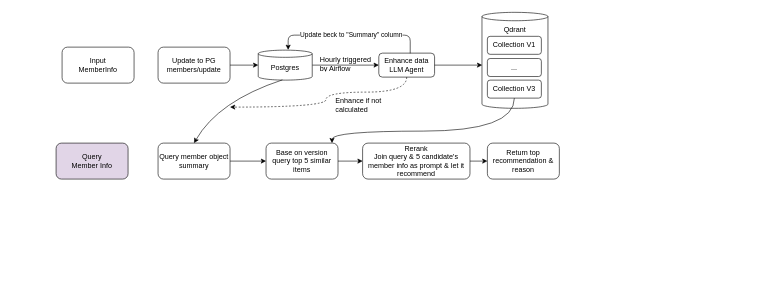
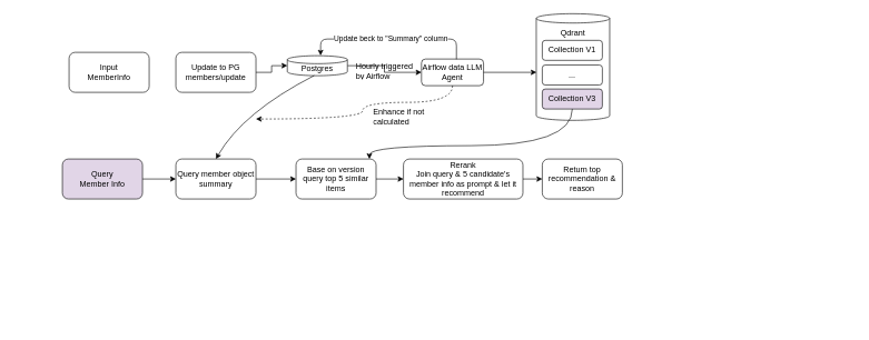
- <mxCell id="8" value="Postgres" style="shape=cylinder3;whiteSpace=wrap;html=1;boundedLbl=1;backgroundOutline=1;size=6;" vertex="1" parent="1"><mxGeometry x="430" y="83" width="90" height="50" as="geometry" /></mxCell>
+ <mxCell id="8" value="Postgres" style="shape=cylinder3;whiteSpace=wrap;html=1;boundedLbl=1;backgroundOutline=1;size=6;" vertex="1" parent="1"><mxGeometry x="430" y="83" width="90" height="30" as="geometry" /></mxCell>
- <mxCell id="21" value="Enhance data LLM Agent" style="rounded=1;whiteSpace=wrap;html=1;" vertex="1" parent="1"><mxGeometry x="631" y="88" width="93" height="40" as="geometry" /></mxCell>
+ <mxCell id="21" value="Airflow data LLM Agent" style="rounded=1;whiteSpace=wrap;html=1;" vertex="1" parent="1"><mxGeometry x="631" y="88" width="93" height="40" as="geometry" /></mxCell>
- <mxCell id="12" value="Collection V3" style="rounded=1;whiteSpace=wrap;html=1;" vertex="1" parent="1"><mxGeometry x="812" y="133" width="90" height="30" as="geometry" /></mxCell>
+ <mxCell id="12" value="Collection V3" style="rounded=1;whiteSpace=wrap;html=1;fillColor=#e1d5e7;" vertex="1" parent="1"><mxGeometry x="812" y="133" width="90" height="30" as="geometry" /></mxCell>
+ <mxCell id="15" style="edgeStyle=orthogonalEdgeStyle;rounded=0;orthogonalLoop=1;jettySize=auto;html=1;exitX=1;exitY=0.5;exitDx=0;exitDy=0;entryX=0;entryY=0.5;entryDx=0;entryDy=0;" edge="1" parent="1" source="16" target="18"><mxGeometry relative="1" as="geometry" /></mxCell>
